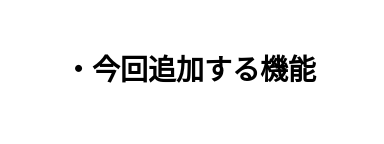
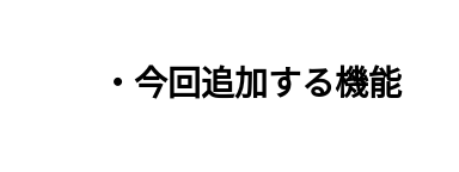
- <mxCell id="2" value="・今回追加する機能" style="text;html=1;strokeColor=none;fillColor=none;align=center;verticalAlign=middle;whiteSpace=wrap;rounded=0;fontStyle=1;fontSize=14;" vertex="1" parent="1"><mxGeometry x="20" y="20" width="150" height="30" as="geometry" /></mxCell>
+ <mxCell id="2" value="・今回追加する機能" style="text;html=1;strokeColor=none;fillColor=none;align=center;verticalAlign=middle;whiteSpace=wrap;rounded=0;fontStyle=1;fontSize=14;" vertex="1" parent="1"><mxGeometry x="30" y="20" width="150" height="30" as="geometry" /></mxCell>
